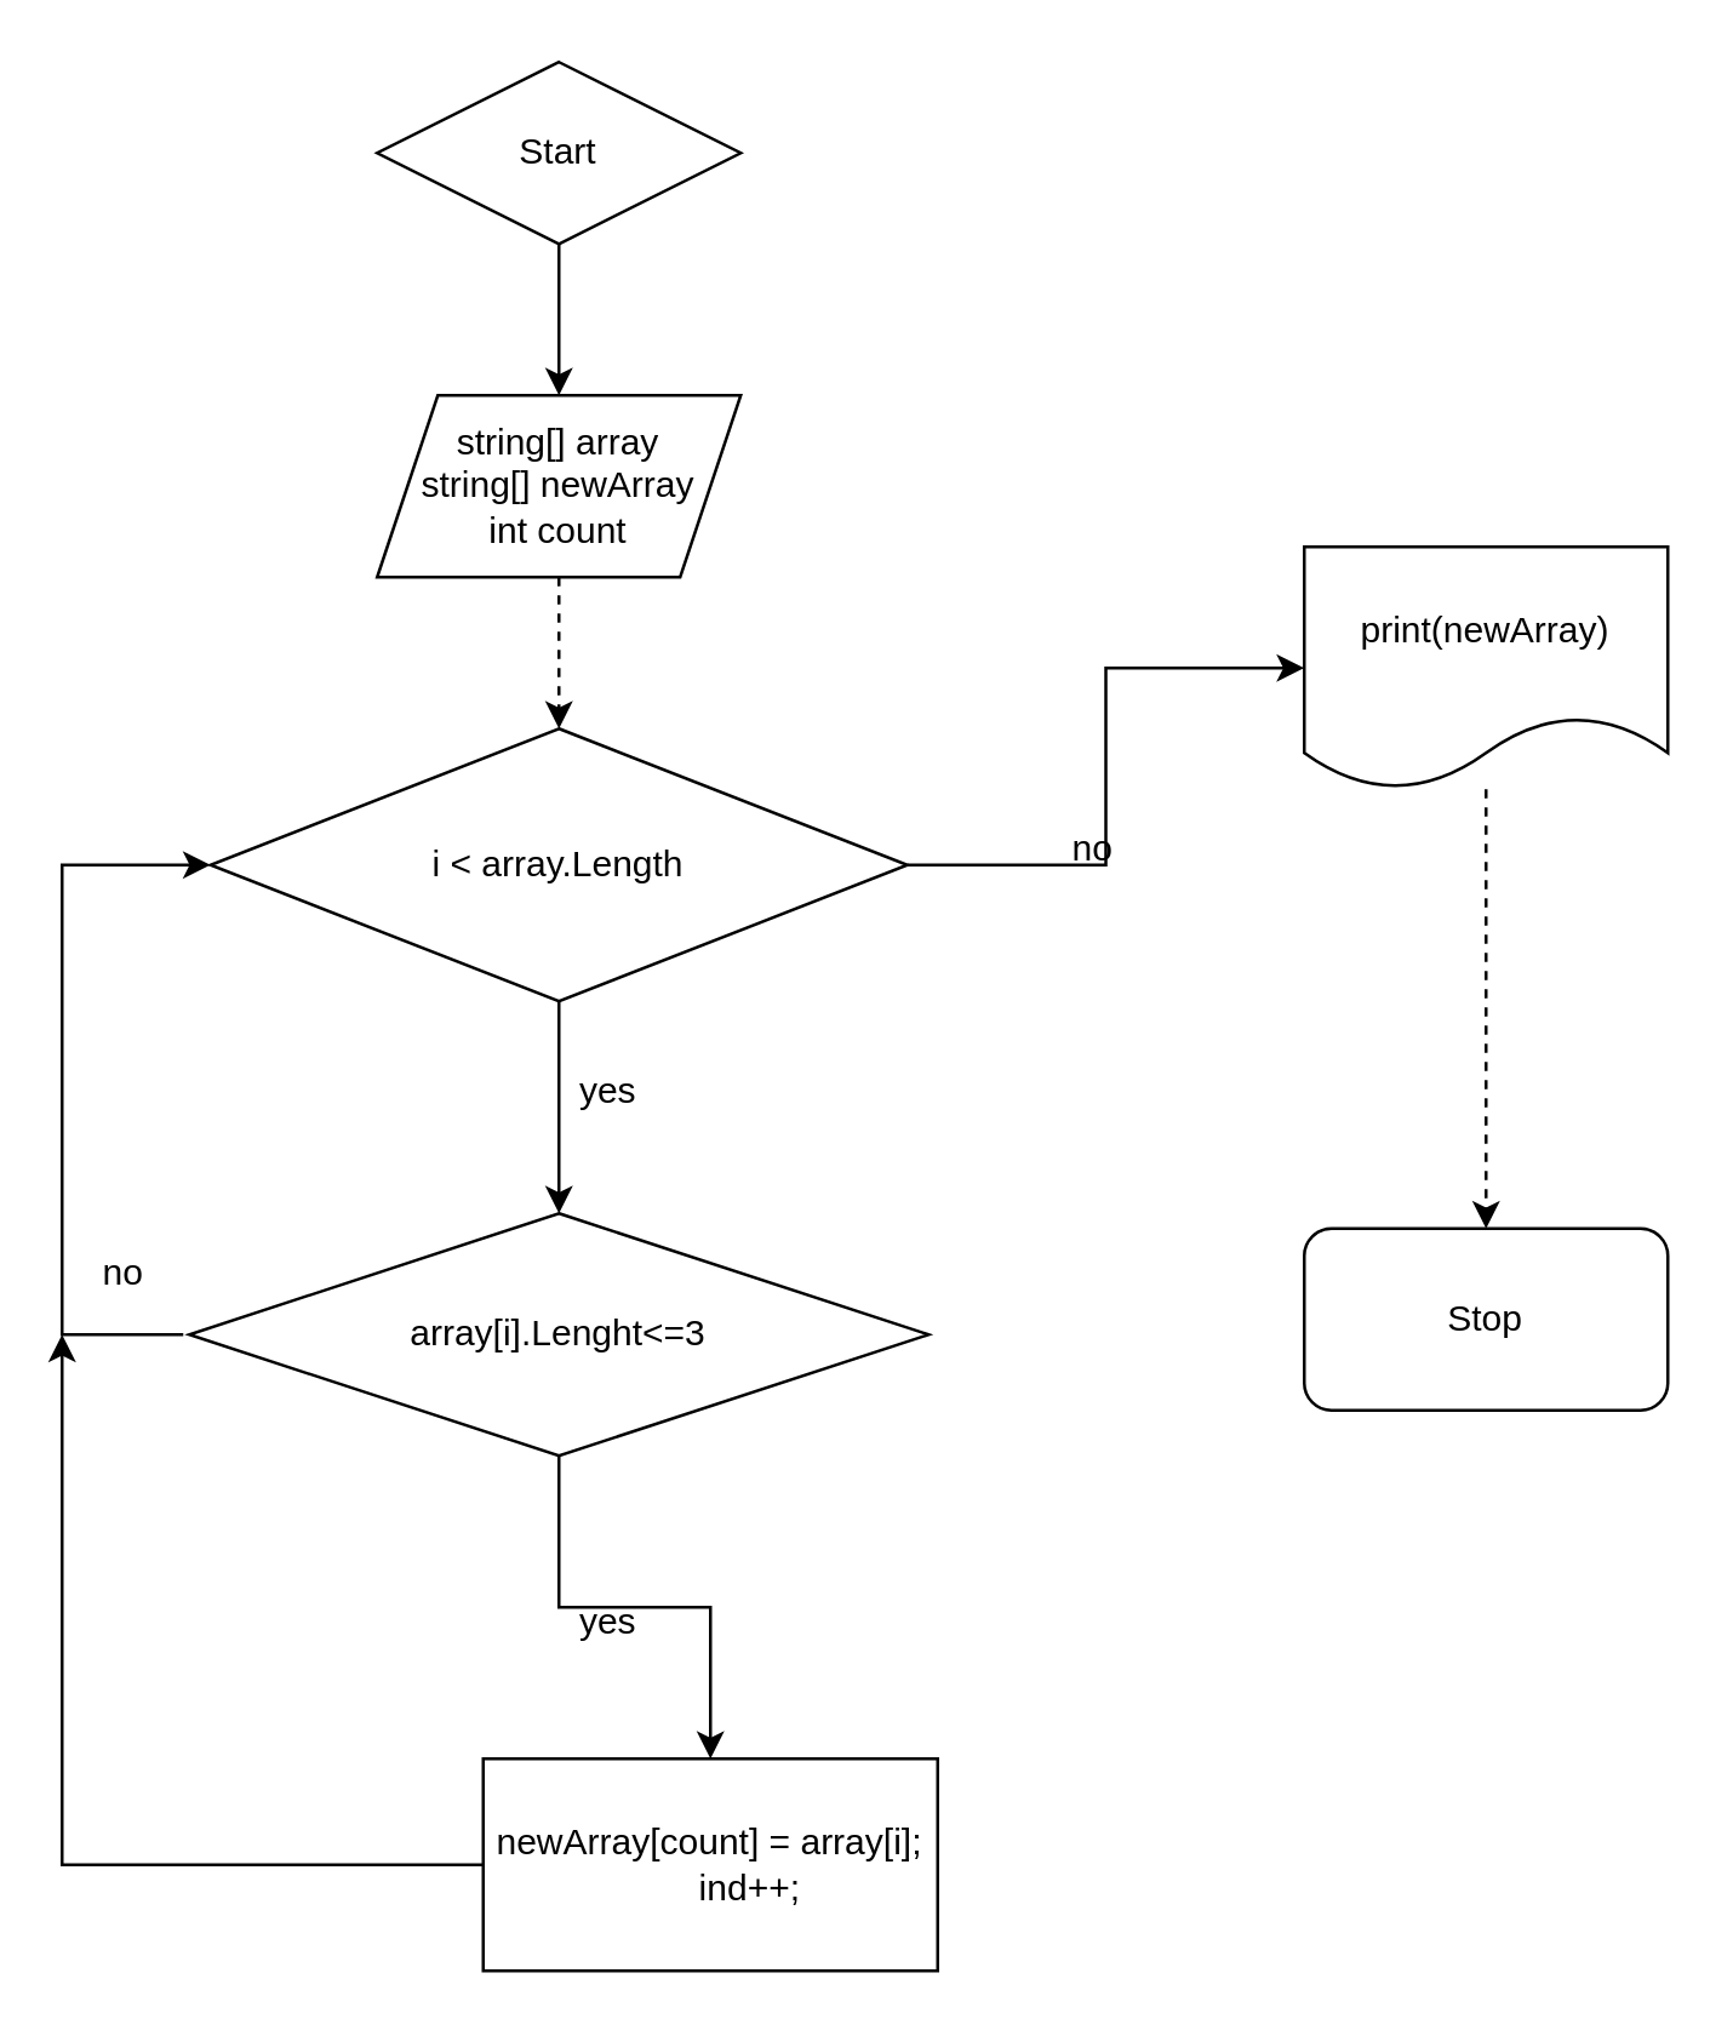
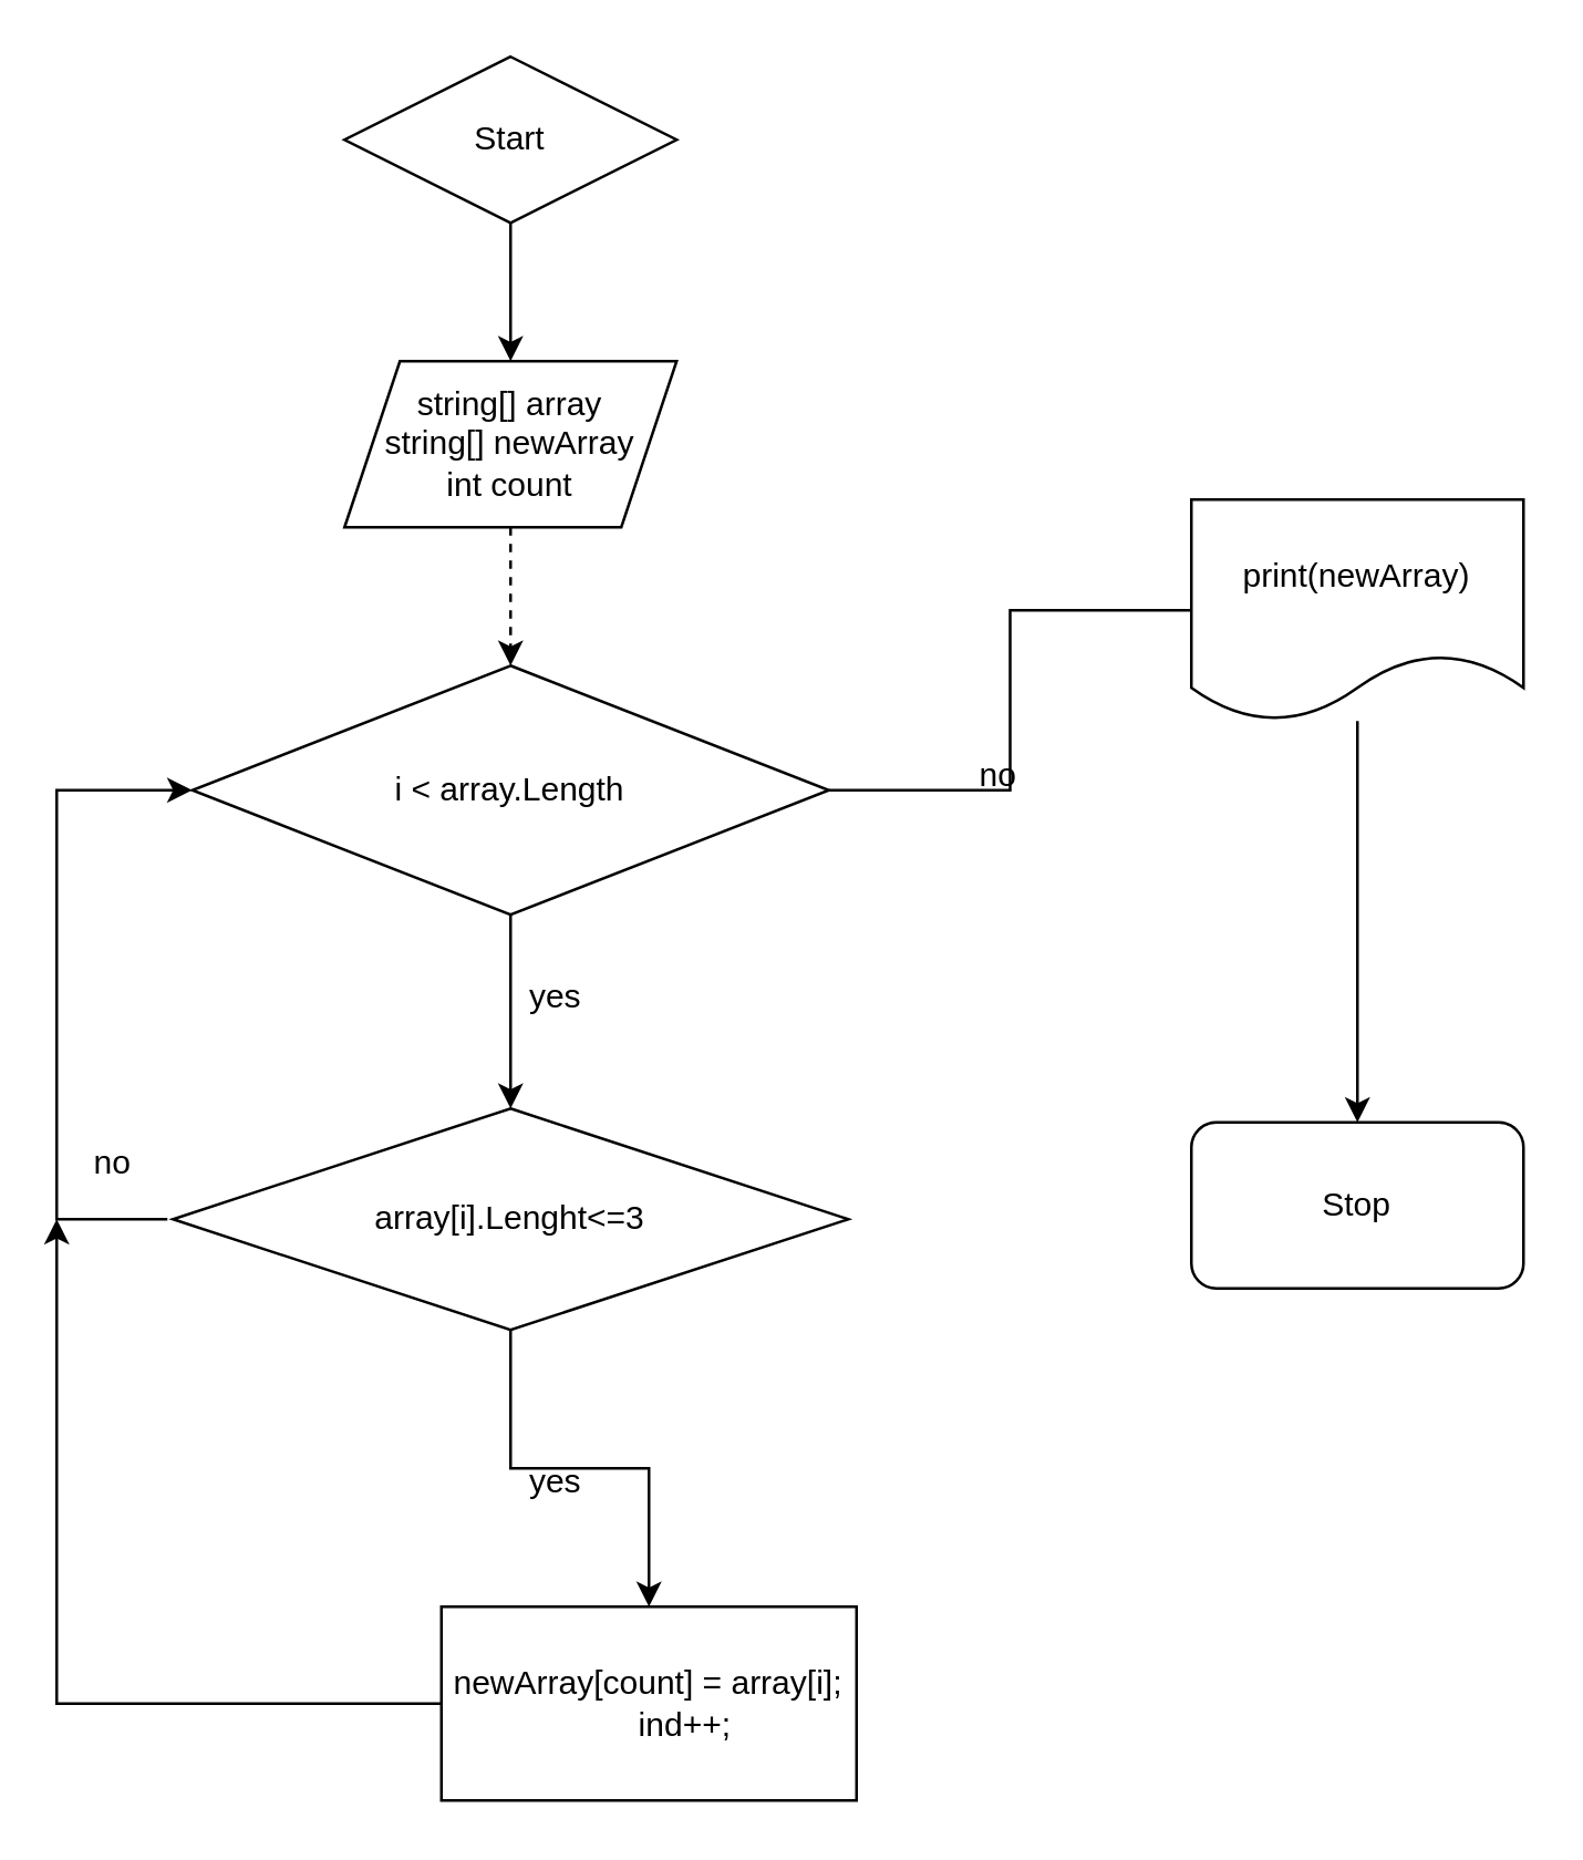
- <mxCell id="7" value="" style="edgeStyle=orthogonalEdgeStyle;rounded=0;orthogonalLoop=1;jettySize=auto;html=1;" edge="1" parent="1" source="8" target="12"><mxGeometry relative="1" as="geometry" /></mxCell>
+ <mxCell id="7" value="" style="edgeStyle=orthogonalEdgeStyle;rounded=0;orthogonalLoop=1;jettySize=auto;html=1;endArrow=none;" edge="1" parent="1" source="8" target="12"><mxGeometry relative="1" as="geometry" /></mxCell>
- <mxCell id="11" value="" style="edgeStyle=orthogonalEdgeStyle;rounded=0;orthogonalLoop=1;jettySize=auto;html=1;dashed=1;" edge="1" parent="1" source="12" target="20"><mxGeometry relative="1" as="geometry" /></mxCell>
+ <mxCell id="11" value="" style="edgeStyle=orthogonalEdgeStyle;rounded=0;orthogonalLoop=1;jettySize=auto;html=1;" edge="1" parent="1" source="12" target="20"><mxGeometry relative="1" as="geometry" /></mxCell>
